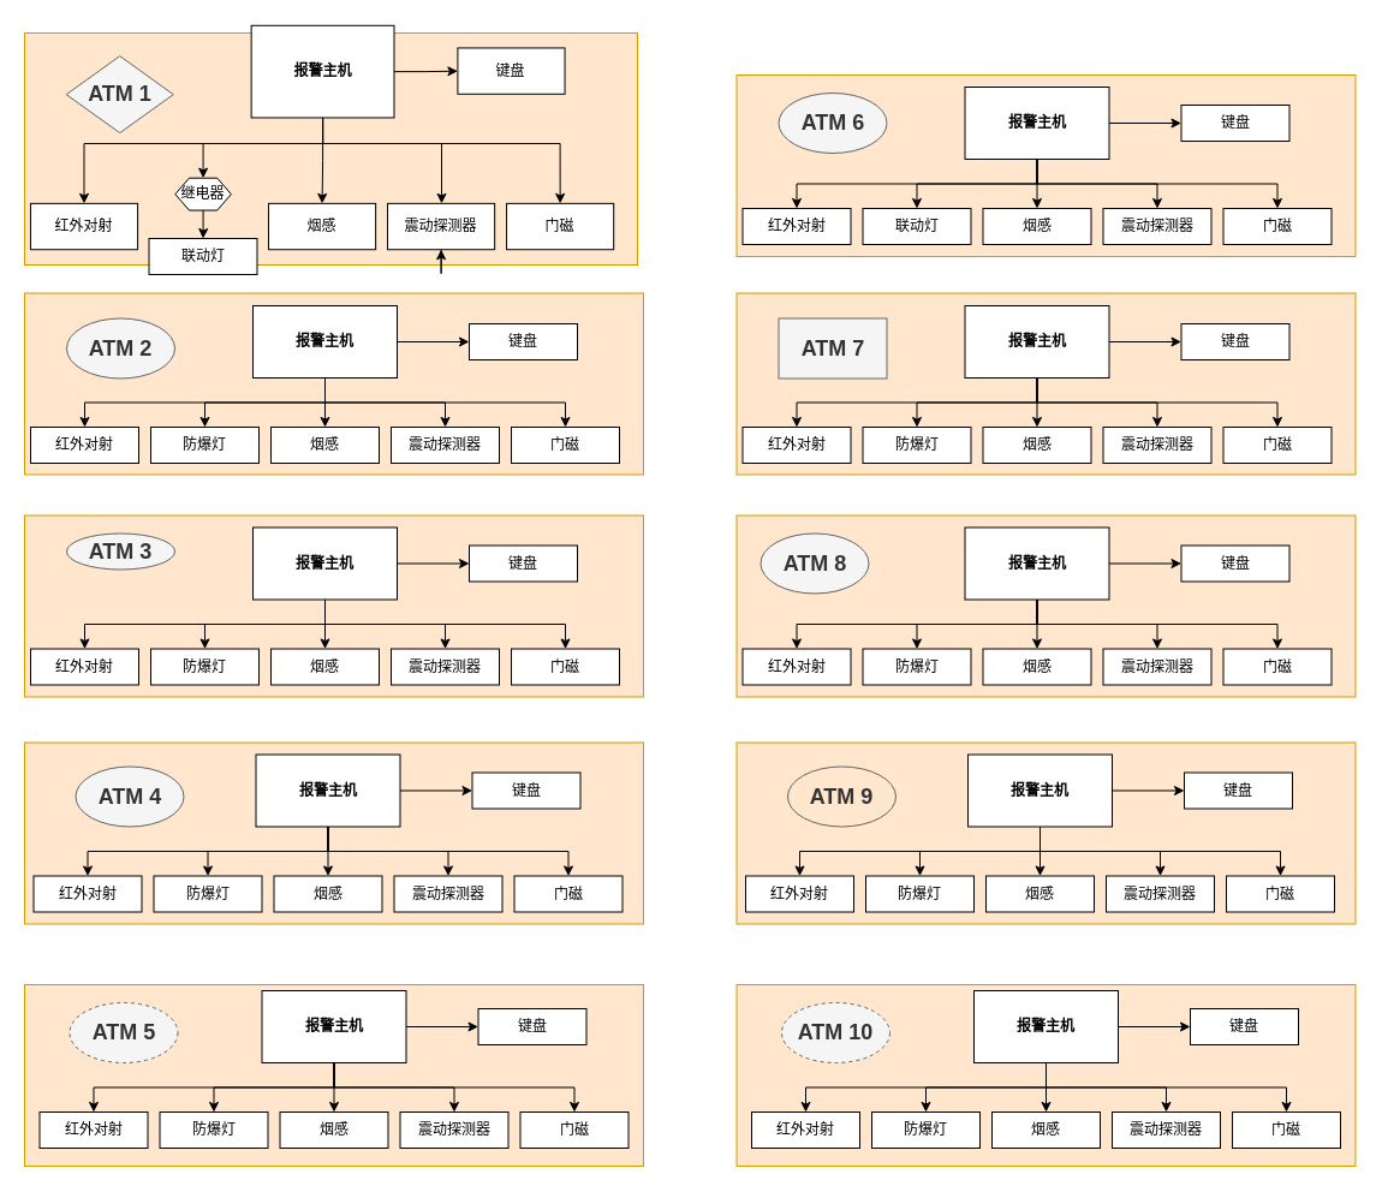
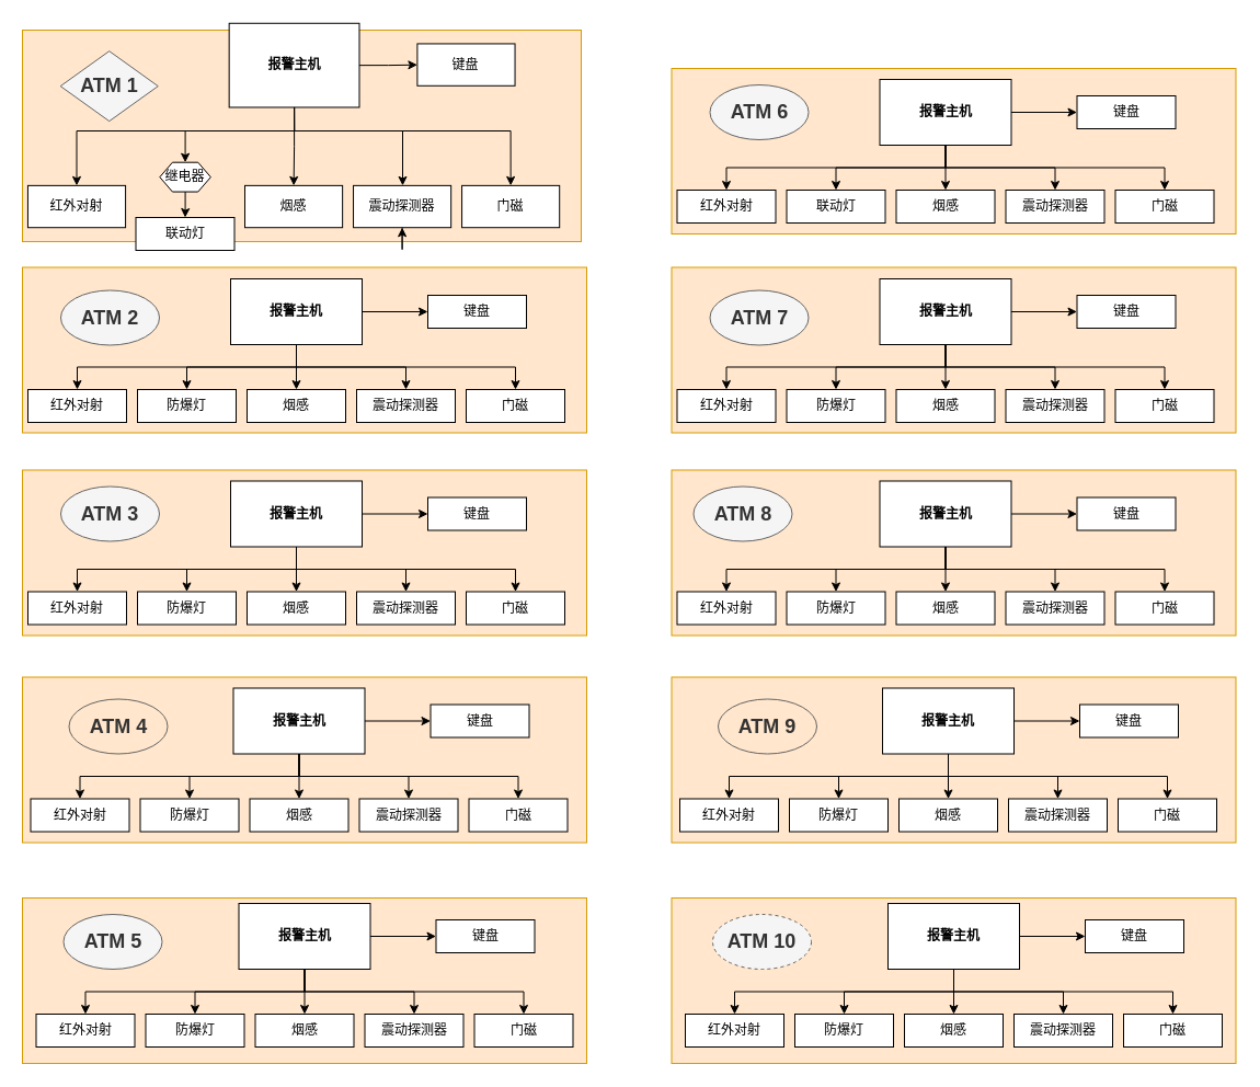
- <mxCell id="121" value="&lt;b&gt;&lt;font style=&quot;font-size: 18px&quot;&gt;ATM 7&lt;/font&gt;&lt;/b&gt;" style="whiteSpace=wrap;html=1;fillColor=#f5f5f5;strokeColor=#666666;fontColor=#333333;rounded=0;" vertex="1" parent="105"><mxGeometry x="35" y="21" width="90" height="50" as="geometry" /></mxCell>
+ <mxCell id="121" value="&lt;b&gt;&lt;font style=&quot;font-size: 18px&quot;&gt;ATM 7&lt;/font&gt;&lt;/b&gt;" style="ellipse;whiteSpace=wrap;html=1;fillColor=#f5f5f5;strokeColor=#666666;fontColor=#333333;" vertex="1" parent="105"><mxGeometry x="35" y="21" width="90" height="50" as="geometry" /></mxCell>
- <mxCell id="53" value="&lt;b&gt;&lt;font style=&quot;font-size: 18px&quot;&gt;ATM 3&lt;/font&gt;&lt;/b&gt;" style="ellipse;whiteSpace=wrap;html=1;fillColor=#f5f5f5;strokeColor=#666666;fontColor=#333333;" vertex="1" parent="37"><mxGeometry x="35" y="15" width="90" height="30" as="geometry" /></mxCell>
+ <mxCell id="53" value="&lt;b&gt;&lt;font style=&quot;font-size: 18px&quot;&gt;ATM 3&lt;/font&gt;&lt;/b&gt;" style="ellipse;whiteSpace=wrap;html=1;fillColor=#f5f5f5;strokeColor=#666666;fontColor=#333333;" vertex="1" parent="37"><mxGeometry x="35" y="15" width="90" height="50" as="geometry" /></mxCell>
- <mxCell id="70" value="&lt;b&gt;&lt;font style=&quot;font-size: 18px&quot;&gt;ATM 4&lt;/font&gt;&lt;/b&gt;" style="ellipse;whiteSpace=wrap;html=1;fillColor=#f5f5f5;strokeColor=#666666;fontColor=#333333;" vertex="1" parent="54"><mxGeometry x="42.5" y="20" width="90" height="50" as="geometry" /></mxCell>
+ <mxCell id="70" value="&lt;b&gt;&lt;font style=&quot;font-size: 18px&quot;&gt;ATM 4&lt;/font&gt;&lt;/b&gt;" style="ellipse;whiteSpace=wrap;html=1;fillColor=#ffe6cc;strokeColor=#666666;fontColor=#333333;" vertex="1" parent="54"><mxGeometry x="42.5" y="20" width="90" height="50" as="geometry" /></mxCell>
- <mxCell id="87" value="&lt;b&gt;&lt;font style=&quot;font-size: 18px&quot;&gt;ATM 5&lt;/font&gt;&lt;/b&gt;" style="ellipse;whiteSpace=wrap;html=1;fillColor=#f5f5f5;strokeColor=#666666;fontColor=#333333;dashed=1;" vertex="1" parent="71"><mxGeometry x="37.5" y="15" width="90" height="50" as="geometry" /></mxCell>
+ <mxCell id="87" value="&lt;b&gt;&lt;font style=&quot;font-size: 18px&quot;&gt;ATM 5&lt;/font&gt;&lt;/b&gt;" style="ellipse;whiteSpace=wrap;html=1;fillColor=#f5f5f5;strokeColor=#666666;fontColor=#333333;" vertex="1" parent="71"><mxGeometry x="37.5" y="15" width="90" height="50" as="geometry" /></mxCell>
